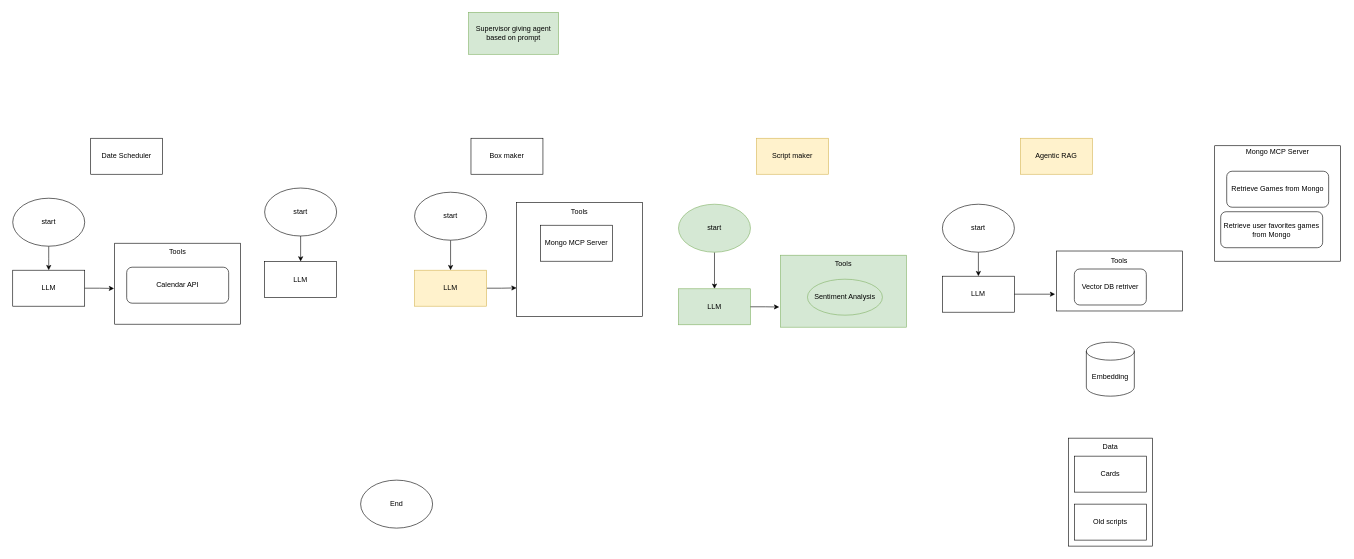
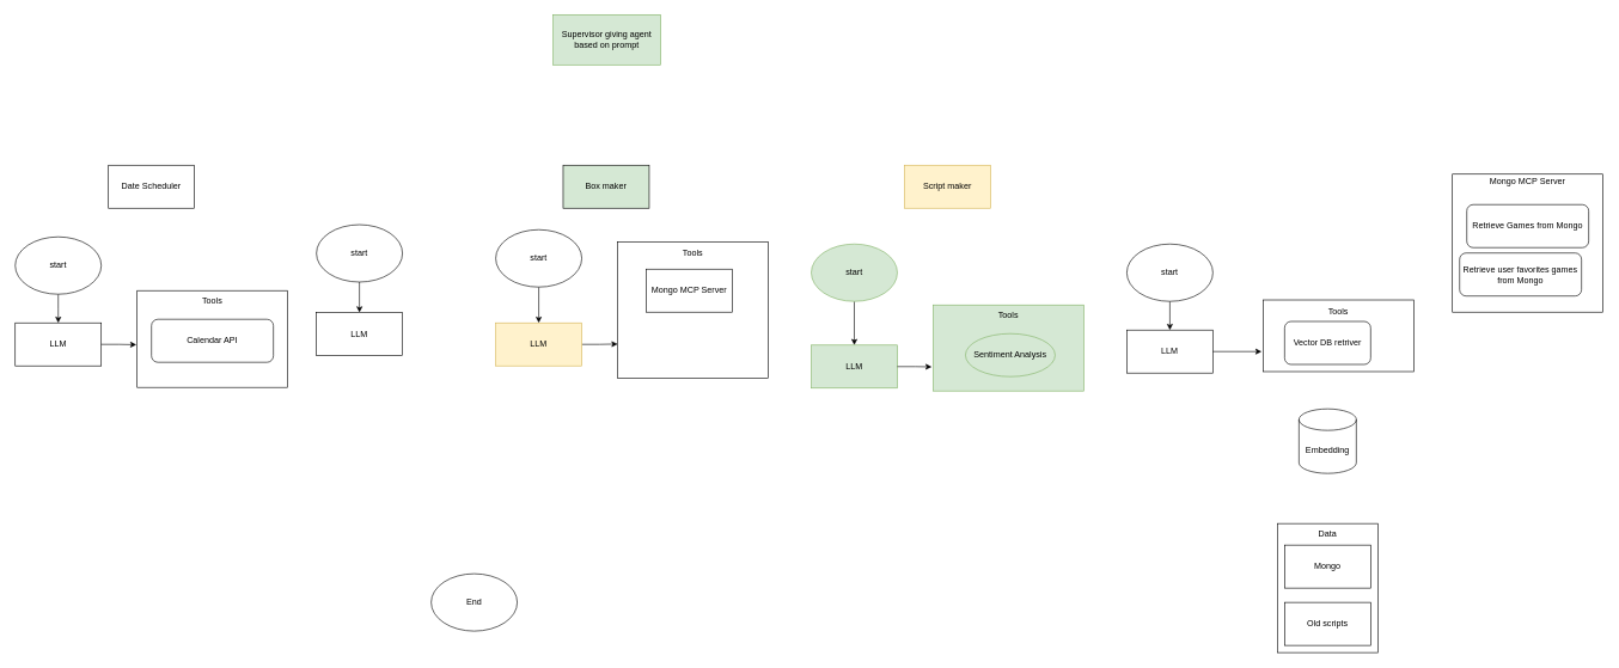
- <mxCell id="5" value="Supervisor giving agent based on prompt" style="rounded=0;whiteSpace=wrap;html=1;fillColor=#d5e8d4;strokeColor=#82b366;" parent="1" vertex="1"><mxGeometry x="780" y="20" width="150" height="70" as="geometry" /></mxCell>
+ <mxCell id="5" value="Supervisor giving agent based on prompt" style="rounded=0;whiteSpace=wrap;html=1;fillColor=#d5e8d4;strokeColor=#82b366;" parent="1" vertex="1"><mxGeometry x="770" y="20" width="150" height="70" as="geometry" /></mxCell>
- <mxCell id="8" value="Box maker" style="rounded=0;whiteSpace=wrap;html=1;" parent="1" vertex="1"><mxGeometry x="784" y="230" width="120" height="60" as="geometry" /></mxCell>
+ <mxCell id="8" value="Box maker" style="rounded=0;whiteSpace=wrap;html=1;fillColor=#d5e8d4;" parent="1" vertex="1"><mxGeometry x="784" y="230" width="120" height="60" as="geometry" /></mxCell>
- <mxCell id="35" value="Agentic RAG" style="rounded=0;whiteSpace=wrap;html=1;fillColor=#fff2cc;strokeColor=#d6b656;" vertex="1" parent="1"><mxGeometry x="1700" y="230" width="120" height="60" as="geometry" /></mxCell>
- <mxCell id="44" value="Cards" style="rounded=0;whiteSpace=wrap;html=1;" vertex="1" parent="1"><mxGeometry x="1790" y="760" width="120" height="60" as="geometry" /></mxCell>
+ <mxCell id="44" value="Mongo" style="rounded=0;whiteSpace=wrap;html=1;" vertex="1" parent="1"><mxGeometry x="1790" y="760" width="120" height="60" as="geometry" /></mxCell>
